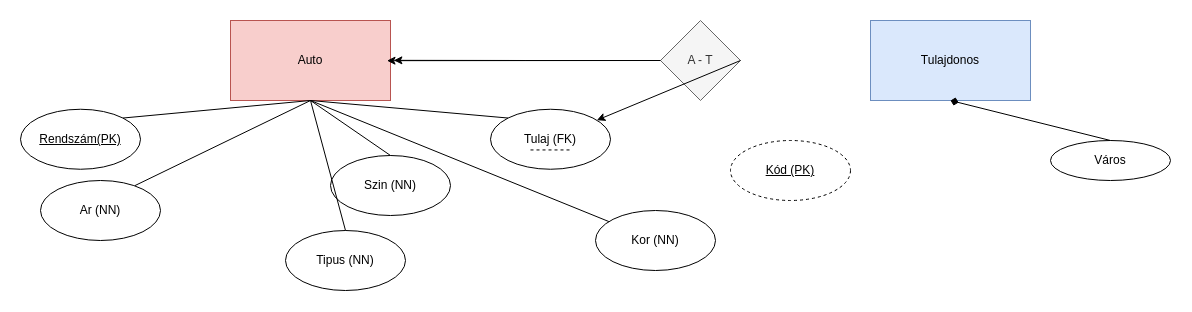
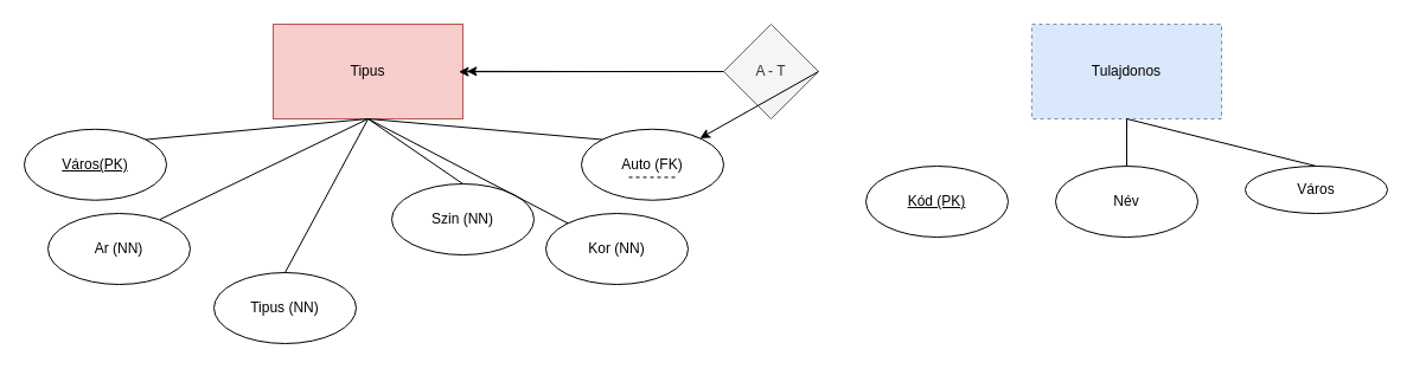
- <mxCell id="2" value="Auto" style="rounded=0;whiteSpace=wrap;html=1;fillColor=#f8cecc;strokeColor=#b85450;" parent="1" vertex="1"><mxGeometry x="230" y="20" width="160" height="80" as="geometry" /></mxCell>
+ <mxCell id="2" value="Tipus" style="rounded=0;whiteSpace=wrap;html=1;fillColor=#f8cecc;strokeColor=#b85450;" parent="1" vertex="1"><mxGeometry x="230" y="20" width="160" height="80" as="geometry" /></mxCell>
- <mxCell id="5" value="A - T" style="rhombus;whiteSpace=wrap;html=1;fillColor=#f5f5f5;fontColor=#333333;strokeColor=#666666;" parent="1" vertex="1"><mxGeometry x="660" y="20" width="80" height="80" as="geometry" /></mxCell>
+ <mxCell id="5" value="A - T" style="rhombus;whiteSpace=wrap;html=1;fillColor=#f5f5f5;fontColor=#333333;strokeColor=#666666;" parent="1" vertex="1"><mxGeometry x="610" y="20" width="80" height="80" as="geometry" /></mxCell>
- <mxCell id="3" value="Tulajdonos" style="rounded=0;whiteSpace=wrap;html=1;fillColor=#dae8fc;strokeColor=#6c8ebf;" parent="1" vertex="1"><mxGeometry x="870" y="20" width="160" height="80" as="geometry" /></mxCell>
+ <mxCell id="3" value="Tulajdonos" style="rounded=0;whiteSpace=wrap;html=1;fillColor=#dae8fc;strokeColor=#6c8ebf;dashed=1;" parent="1" vertex="1"><mxGeometry x="870" y="20" width="160" height="80" as="geometry" /></mxCell>
- <mxCell id="12" value="" style="endArrow=diamond;html=1;rounded=0;entryX=0.5;entryY=1;entryDx=0;entryDy=0;exitX=0.5;exitY=0;exitDx=0;exitDy=0;" parent="1" source="11" target="3" edge="1"><mxGeometry width="50" height="50" relative="1" as="geometry"><mxPoint x="672.53" y="188.75" as="sourcePoint" /><mxPoint x="722.53" y="138.75" as="targetPoint" /></mxGeometry></mxCell>
+ <mxCell id="12" value="" style="endArrow=none;html=1;rounded=0;entryX=0.5;entryY=1;entryDx=0;entryDy=0;exitX=0.5;exitY=0;exitDx=0;exitDy=0;" parent="1" source="11" target="3" edge="1"><mxGeometry width="50" height="50" relative="1" as="geometry"><mxPoint x="672.53" y="188.75" as="sourcePoint" /><mxPoint x="722.53" y="138.75" as="targetPoint" /></mxGeometry></mxCell>
+ <mxCell id="13" value="" style="endArrow=none;html=1;rounded=0;entryX=0.5;entryY=1;entryDx=0;entryDy=0;exitX=0.5;exitY=0;exitDx=0;exitDy=0;" parent="1" source="10" target="3" edge="1"><mxGeometry width="50" height="50" relative="1" as="geometry"><mxPoint x="672.53" y="188.75" as="sourcePoint" /><mxPoint x="722.53" y="138.75" as="targetPoint" /></mxGeometry></mxCell>
- <mxCell id="6" value="&lt;u&gt;Rendszám(PK)&lt;/u&gt;" style="ellipse;whiteSpace=wrap;html=1;" parent="1" vertex="1"><mxGeometry x="20" y="108.75" width="120" height="60" as="geometry" /></mxCell>
+ <mxCell id="6" value="&lt;u&gt;Város(PK)&lt;/u&gt;" style="ellipse;whiteSpace=wrap;html=1;" parent="1" vertex="1"><mxGeometry x="20" y="108.75" width="120" height="60" as="geometry" /></mxCell>
- <mxCell id="8" value="Tulaj (FK)" style="ellipse;whiteSpace=wrap;html=1;" parent="1" vertex="1"><mxGeometry x="490" y="108.75" width="120" height="60" as="geometry" /></mxCell>
+ <mxCell id="8" value="Auto (FK)" style="ellipse;whiteSpace=wrap;html=1;" parent="1" vertex="1"><mxGeometry x="490" y="108.75" width="120" height="60" as="geometry" /></mxCell>
- <mxCell id="9" value="&lt;u&gt;Kód (PK)&lt;/u&gt;" style="ellipse;whiteSpace=wrap;html=1;dashed=1;" parent="1" vertex="1"><mxGeometry x="730" y="140" width="120" height="60" as="geometry" /></mxCell>
+ <mxCell id="9" value="&lt;u&gt;Kód (PK)&lt;/u&gt;" style="ellipse;whiteSpace=wrap;html=1;" parent="1" vertex="1"><mxGeometry x="730" y="140" width="120" height="60" as="geometry" /></mxCell>
+ <mxCell id="10" value="Név" style="ellipse;whiteSpace=wrap;html=1;" parent="1" vertex="1"><mxGeometry x="890" y="140" width="120" height="60" as="geometry" /></mxCell>
- <mxCell id="23" value="Kor (NN)" style="ellipse;whiteSpace=wrap;html=1;" vertex="1" parent="1"><mxGeometry x="595" y="210" width="120" height="60" as="geometry" /></mxCell>
+ <mxCell id="23" value="Kor (NN)" style="ellipse;whiteSpace=wrap;html=1;" vertex="1" parent="1"><mxGeometry x="460" y="180" width="120" height="60" as="geometry" /></mxCell>
- <mxCell id="19" value="Tipus (NN)" style="ellipse;whiteSpace=wrap;html=1;" vertex="1" parent="1"><mxGeometry x="285" y="230" width="120" height="60" as="geometry" /></mxCell>
+ <mxCell id="19" value="Tipus (NN)" style="ellipse;whiteSpace=wrap;html=1;" vertex="1" parent="1"><mxGeometry x="180" y="230" width="120" height="60" as="geometry" /></mxCell>
